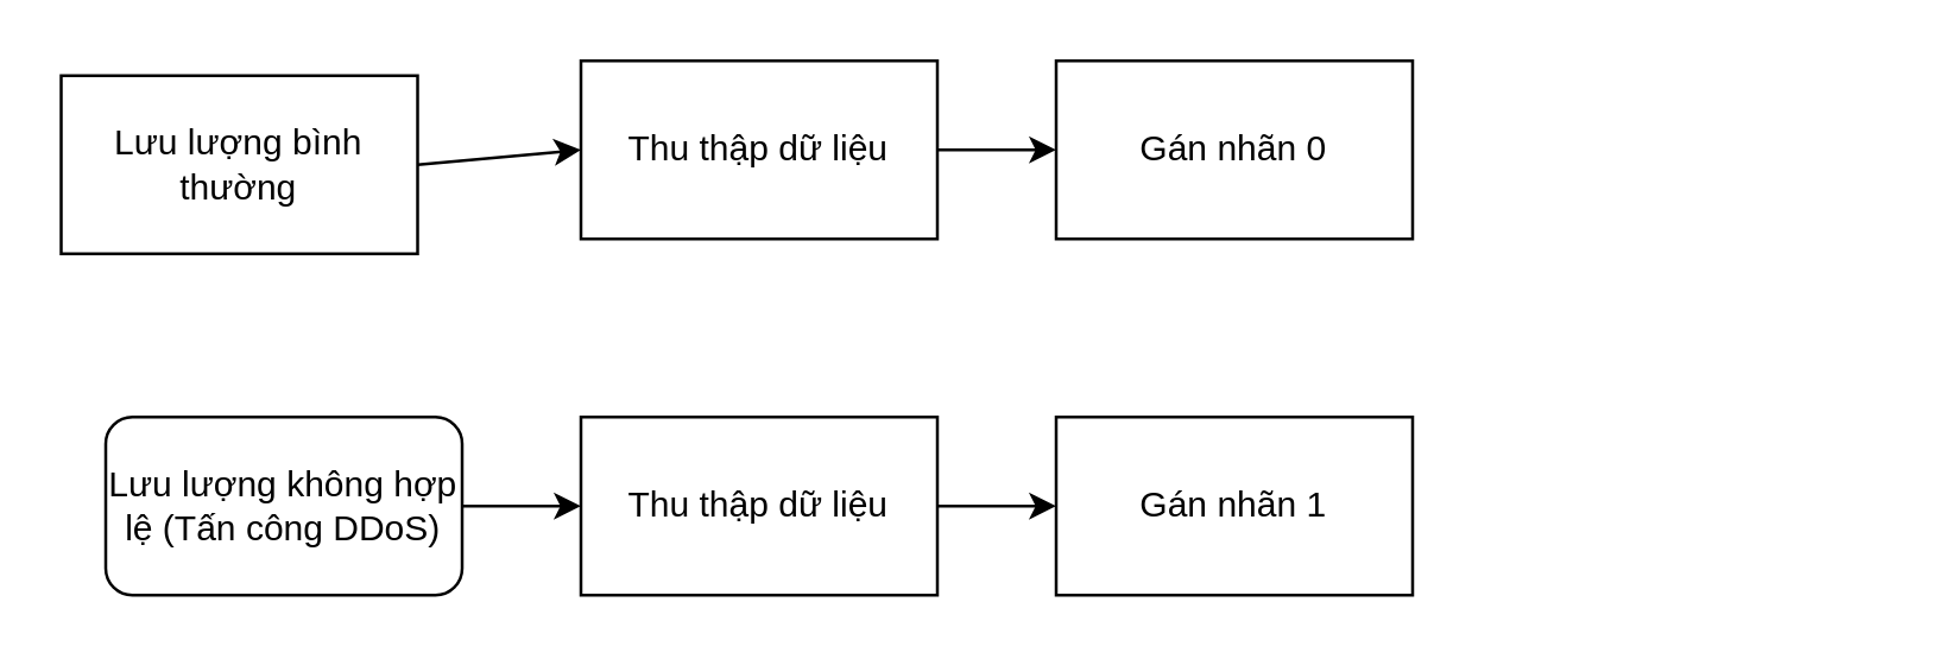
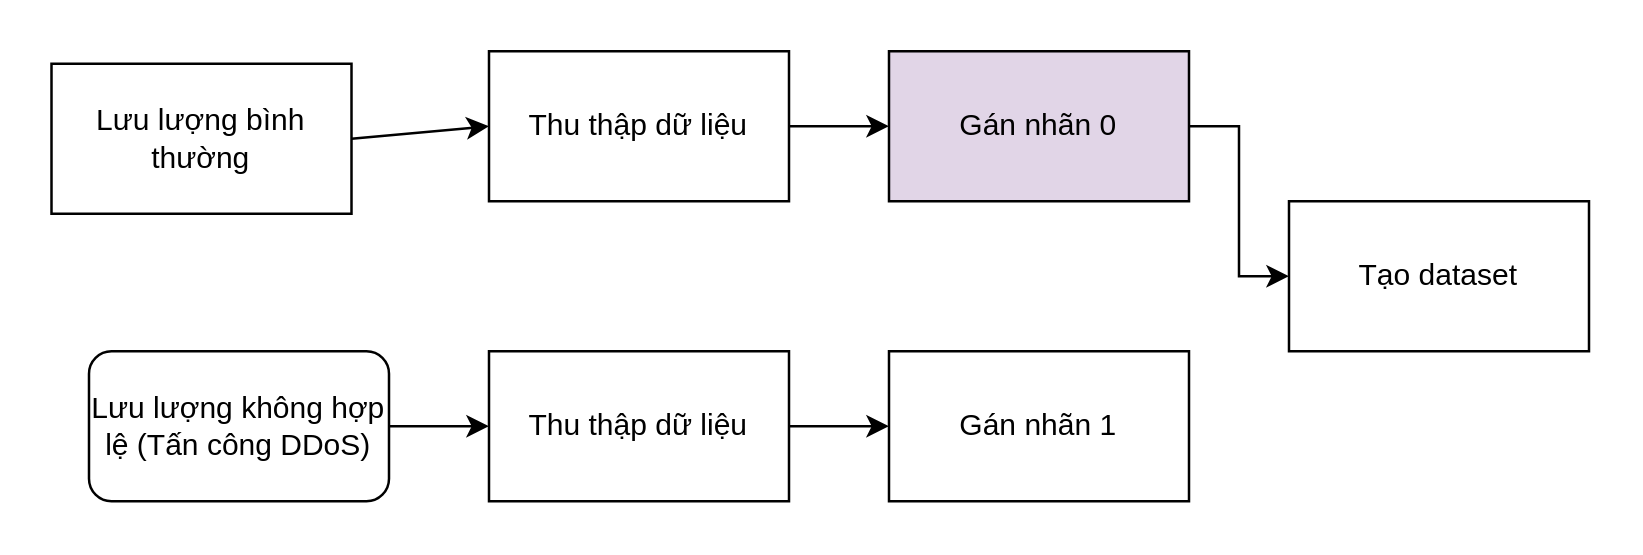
- <mxCell id="4" value="Gán nhãn 0" style="rounded=0;whiteSpace=wrap;html=1;" vertex="1" parent="1"><mxGeometry x="355" y="20" width="120" height="60" as="geometry" /></mxCell>
+ <mxCell id="4" value="Gán nhãn 0" style="rounded=0;whiteSpace=wrap;html=1;fillColor=#e1d5e7;" vertex="1" parent="1"><mxGeometry x="355" y="20" width="120" height="60" as="geometry" /></mxCell>
+ <mxCell id="13" value="" style="endArrow=classic;html=1;rounded=0;exitX=1;exitY=0.5;exitDx=0;exitDy=0;entryX=0;entryY=0.5;entryDx=0;entryDy=0;" edge="1" parent="1" source="4" target="8"><mxGeometry width="50" height="50" relative="1" as="geometry"><mxPoint x="595" y="-80" as="sourcePoint" /><mxPoint x="525" y="250" as="targetPoint" /><Array as="points"><mxPoint x="495" y="50" /><mxPoint x="495" y="110" /></Array></mxGeometry></mxCell>
+ <mxCell id="8" value="Tạo dataset" style="rounded=0;whiteSpace=wrap;html=1;" vertex="1" parent="1"><mxGeometry x="515" y="80" width="120" height="60" as="geometry" /></mxCell>
